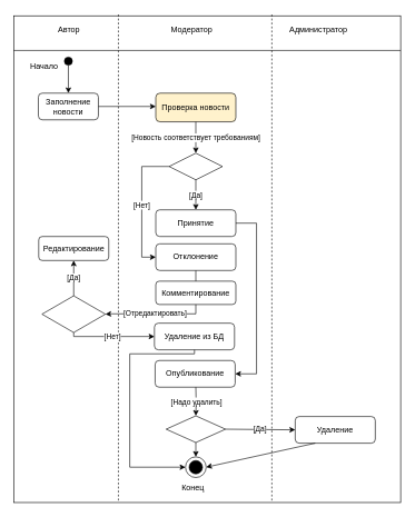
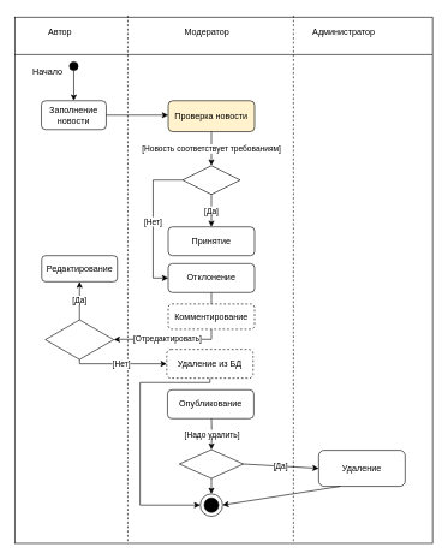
- <mxCell id="4" value="Автор" style="text;html=1;strokeColor=none;fillColor=none;align=center;verticalAlign=middle;whiteSpace=wrap;rounded=0;" vertex="1" parent="1"><mxGeometry x="73" y="29" width="60" height="30" as="geometry" /></mxCell>
+ <mxCell id="4" value="Автор" style="text;html=1;strokeColor=none;fillColor=none;align=center;verticalAlign=middle;whiteSpace=wrap;rounded=0;" vertex="1" parent="1"><mxGeometry x="53" y="29" width="60" height="30" as="geometry" /></mxCell>
- <mxCell id="18" value="Комментирование" style="rounded=1;whiteSpace=wrap;html=1;fillColor=#FFFFFF;" vertex="1" parent="1"><mxGeometry x="233" y="421" width="120" height="35" as="geometry" /></mxCell>
+ <mxCell id="18" value="Комментирование" style="rounded=1;whiteSpace=wrap;html=1;fillColor=#FFFFFF;dashed=1;" vertex="1" parent="1"><mxGeometry x="233" y="421" width="120" height="35" as="geometry" /></mxCell>
- <mxCell id="21" value="" style="endArrow=classic;html=1;rounded=0;exitX=1;exitY=0.5;exitDx=0;exitDy=0;edgeStyle=orthogonalEdgeStyle;entryX=1;entryY=0.5;entryDx=0;entryDy=0;" edge="1" parent="1" source="14" target="22"><mxGeometry width="50" height="50" relative="1" as="geometry"><mxPoint x="402" y="369" as="sourcePoint" /><mxPoint x="354" y="544" as="targetPoint" /><Array as="points"><mxPoint x="384" y="334" /><mxPoint x="384" y="560" /></Array></mxGeometry></mxCell>
- <mxCell id="38" value="Удаление из БД" style="rounded=1;whiteSpace=wrap;html=1;fillColor=#FFFFFF;" vertex="1" parent="1"><mxGeometry x="231" y="484" width="120" height="40" as="geometry" /></mxCell>
+ <mxCell id="38" value="Удаление из БД" style="rounded=1;whiteSpace=wrap;html=1;fillColor=#FFFFFF;dashed=1;" vertex="1" parent="1"><mxGeometry x="231" y="484" width="120" height="40" as="geometry" /></mxCell>
- <mxCell id="26" value="Удаление" style="rounded=1;whiteSpace=wrap;html=1;fillColor=#FFFFFF;" vertex="1" parent="1"><mxGeometry x="442" y="624" width="120" height="40" as="geometry" /></mxCell>
+ <mxCell id="26" value="Удаление" style="rounded=1;whiteSpace=wrap;html=1;fillColor=#FFFFFF;" vertex="1" parent="1"><mxGeometry x="442" y="624" width="120" height="50" as="geometry" /></mxCell>
- <mxCell id="30" value="Конец" style="text;html=1;strokeColor=none;fillColor=none;align=center;verticalAlign=middle;whiteSpace=wrap;rounded=0;" vertex="1" parent="1"><mxGeometry x="259" y="716" width="60" height="30" as="geometry" /></mxCell>
